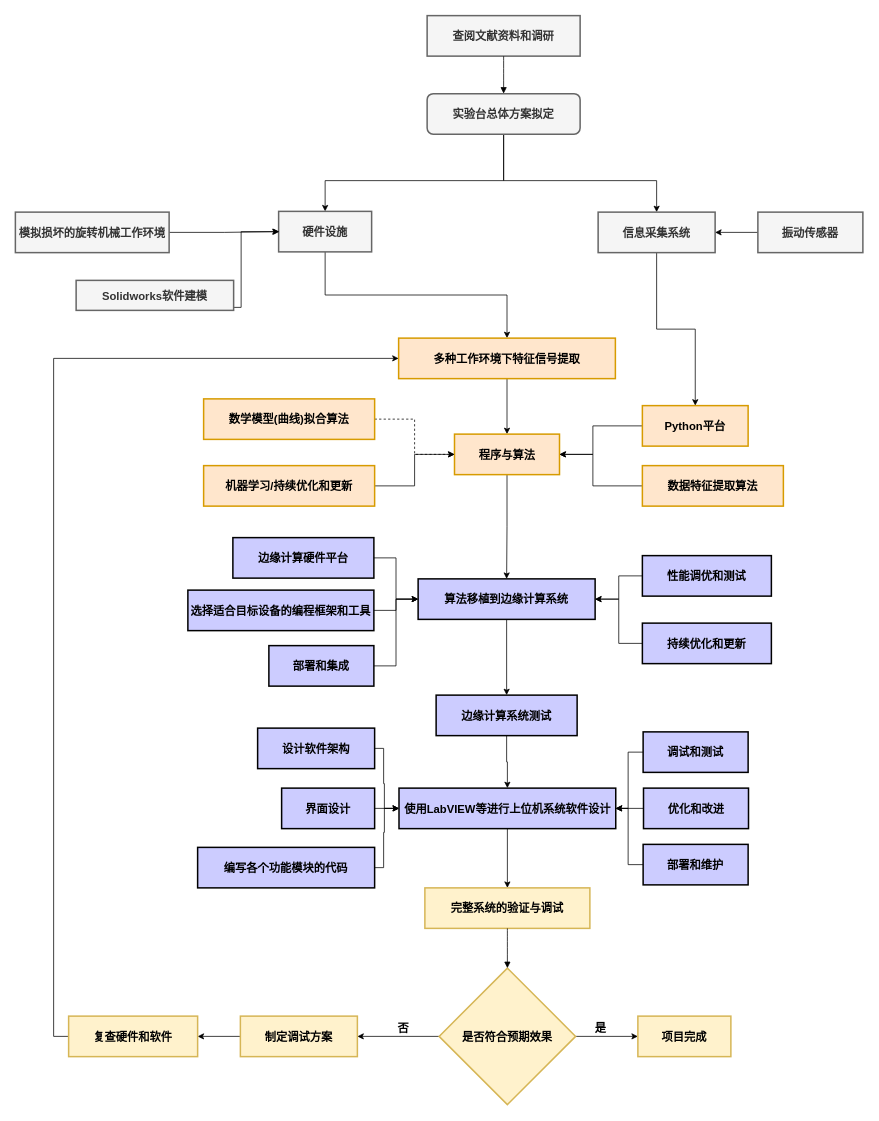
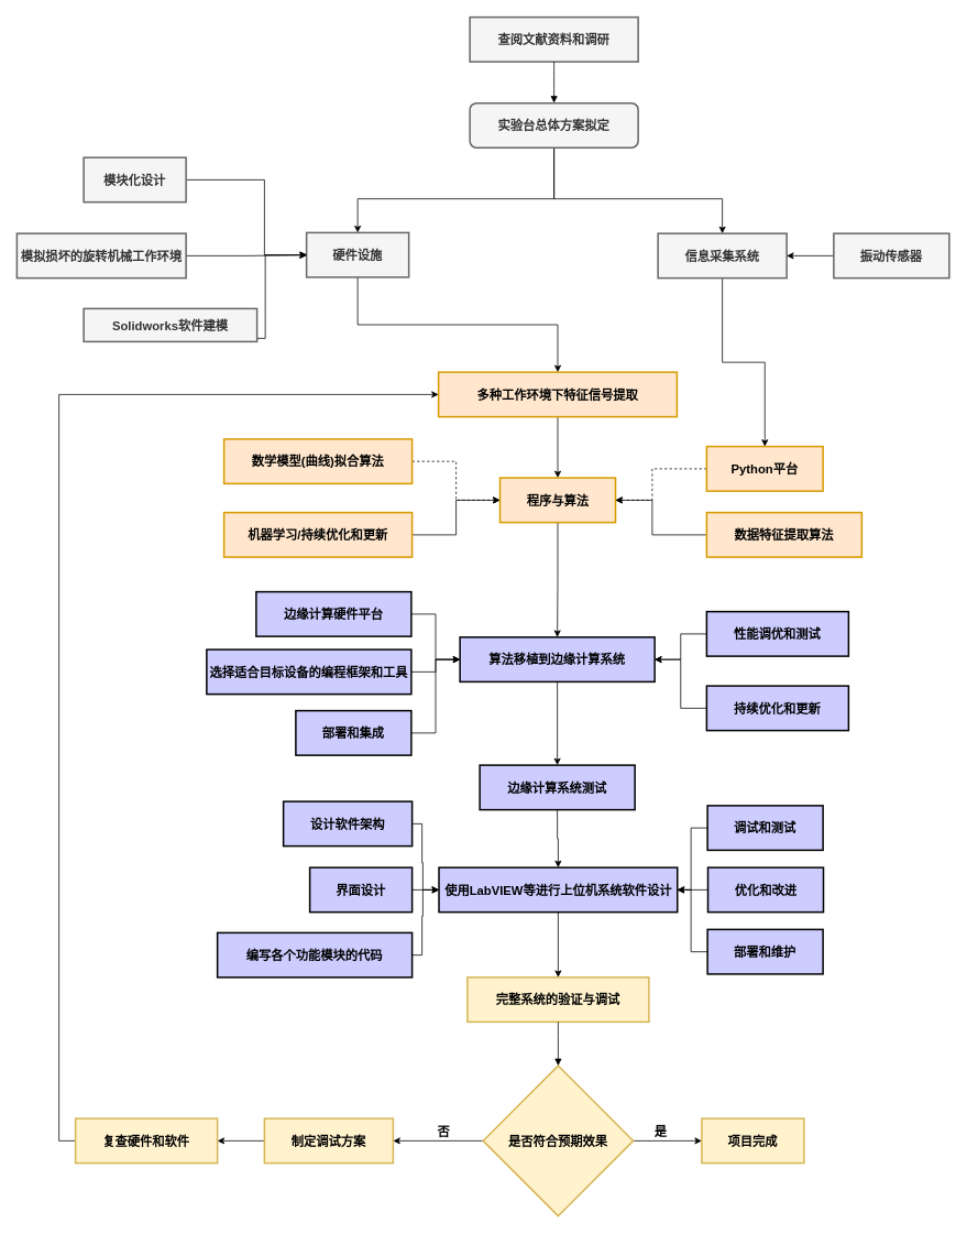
+ <mxCell id="11" value="模块化设计" style="whiteSpace=wrap;strokeWidth=2;fillColor=#f5f5f5;fontColor=#333333;strokeColor=#666666;fontSize=15;fontStyle=1" vertex="1" parent="1"><mxGeometry x="101" y="190" width="124" height="54" as="geometry" /></mxCell>
+ <mxCell id="10" style="edgeStyle=orthogonalEdgeStyle;rounded=0;orthogonalLoop=1;jettySize=auto;html=1;exitX=1;exitY=0.5;exitDx=0;exitDy=0;entryX=0;entryY=0.5;entryDx=0;entryDy=0;" edge="1" parent="1" source="11" target="7"><mxGeometry relative="1" as="geometry"><Array as="points"><mxPoint x="320" y="217" /><mxPoint x="320" y="308" /></Array></mxGeometry></mxCell>
- <mxCell id="24" style="edgeStyle=orthogonalEdgeStyle;rounded=0;orthogonalLoop=1;jettySize=auto;html=1;exitX=0;exitY=0.5;exitDx=0;exitDy=0;entryX=1;entryY=0.5;entryDx=0;entryDy=0;" edge="1" parent="1" source="25" target="21"><mxGeometry relative="1" as="geometry"><Array as="points"><mxPoint x="790" y="567" /><mxPoint x="790" y="605" /></Array></mxGeometry></mxCell>
+ <mxCell id="24" style="edgeStyle=orthogonalEdgeStyle;rounded=0;orthogonalLoop=1;jettySize=auto;html=1;exitX=0;exitY=0.5;exitDx=0;exitDy=0;entryX=1;entryY=0.5;entryDx=0;entryDy=0;dashed=1;" edge="1" parent="1" source="25" target="21"><mxGeometry relative="1" as="geometry"><Array as="points"><mxPoint x="790" y="567" /><mxPoint x="790" y="605" /></Array></mxGeometry></mxCell>
